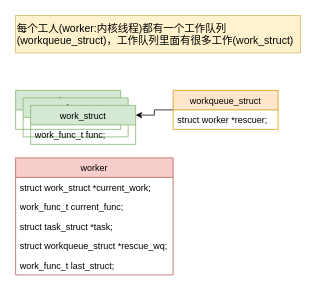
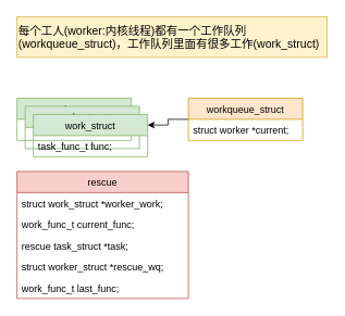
- <mxCell id="5" value="struct worker *rescuer;" style="text;strokeColor=none;fillColor=none;align=left;verticalAlign=top;spacingLeft=4;spacingRight=4;overflow=hidden;rotatable=0;points=[[0,0.5],[1,0.5]];portConstraint=eastwest;" parent="4" vertex="1"><mxGeometry y="26" width="140" height="26" as="geometry" /></mxCell>
+ <mxCell id="5" value="struct worker *current;" style="text;strokeColor=none;fillColor=none;align=left;verticalAlign=top;spacingLeft=4;spacingRight=4;overflow=hidden;rotatable=0;points=[[0,0.5],[1,0.5]];portConstraint=eastwest;" parent="4" vertex="1"><mxGeometry y="26" width="140" height="26" as="geometry" /></mxCell>
- <mxCell id="15" value="work_func_t func;" style="text;strokeColor=none;fillColor=none;align=left;verticalAlign=top;spacingLeft=4;spacingRight=4;overflow=hidden;rotatable=0;points=[[0,0.5],[1,0.5]];portConstraint=eastwest;" vertex="1" parent="14"><mxGeometry y="26" width="140" height="26" as="geometry" /></mxCell>
+ <mxCell id="15" value="task_func_t func;" style="text;strokeColor=none;fillColor=none;align=left;verticalAlign=top;spacingLeft=4;spacingRight=4;overflow=hidden;rotatable=0;points=[[0,0.5],[1,0.5]];portConstraint=eastwest;" vertex="1" parent="14"><mxGeometry y="26" width="140" height="26" as="geometry" /></mxCell>
- <mxCell id="6" value="worker" style="swimlane;fontStyle=0;childLayout=stackLayout;horizontal=1;startSize=26;fillColor=#f8cecc;horizontalStack=0;resizeParent=1;resizeParentMax=0;resizeLast=0;collapsible=1;marginBottom=0;strokeColor=#b85450;" parent="1" vertex="1"><mxGeometry x="20" y="210" width="210" height="156" as="geometry" /></mxCell>
+ <mxCell id="6" value="rescue" style="swimlane;fontStyle=0;childLayout=stackLayout;horizontal=1;startSize=26;fillColor=#f8cecc;horizontalStack=0;resizeParent=1;resizeParentMax=0;resizeLast=0;collapsible=1;marginBottom=0;strokeColor=#b85450;" parent="1" vertex="1"><mxGeometry x="20" y="210" width="210" height="156" as="geometry" /></mxCell>
- <mxCell id="7" value="struct work_struct *current_work;" style="text;strokeColor=none;fillColor=none;align=left;verticalAlign=top;spacingLeft=4;spacingRight=4;overflow=hidden;rotatable=0;points=[[0,0.5],[1,0.5]];portConstraint=eastwest;" parent="6" vertex="1"><mxGeometry y="26" width="210" height="26" as="geometry" /></mxCell>
+ <mxCell id="7" value="struct work_struct *worker_work;" style="text;strokeColor=none;fillColor=none;align=left;verticalAlign=top;spacingLeft=4;spacingRight=4;overflow=hidden;rotatable=0;points=[[0,0.5],[1,0.5]];portConstraint=eastwest;" parent="6" vertex="1"><mxGeometry y="26" width="210" height="26" as="geometry" /></mxCell>
- <mxCell id="9" value="struct task_struct *task;" style="text;strokeColor=none;fillColor=none;align=left;verticalAlign=top;spacingLeft=4;spacingRight=4;overflow=hidden;rotatable=0;points=[[0,0.5],[1,0.5]];portConstraint=eastwest;" parent="6" vertex="1"><mxGeometry y="78" width="210" height="26" as="geometry" /></mxCell>
+ <mxCell id="9" value="rescue task_struct *task;" style="text;strokeColor=none;fillColor=none;align=left;verticalAlign=top;spacingLeft=4;spacingRight=4;overflow=hidden;rotatable=0;points=[[0,0.5],[1,0.5]];portConstraint=eastwest;" parent="6" vertex="1"><mxGeometry y="78" width="210" height="26" as="geometry" /></mxCell>
- <mxCell id="10" value="struct workqueue_struct *rescue_wq;" style="text;strokeColor=none;fillColor=none;align=left;verticalAlign=top;spacingLeft=4;spacingRight=4;overflow=hidden;rotatable=0;points=[[0,0.5],[1,0.5]];portConstraint=eastwest;" parent="6" vertex="1"><mxGeometry y="104" width="210" height="26" as="geometry" /></mxCell>
+ <mxCell id="10" value="struct worker_struct *rescue_wq;" style="text;strokeColor=none;fillColor=none;align=left;verticalAlign=top;spacingLeft=4;spacingRight=4;overflow=hidden;rotatable=0;points=[[0,0.5],[1,0.5]];portConstraint=eastwest;" parent="6" vertex="1"><mxGeometry y="104" width="210" height="26" as="geometry" /></mxCell>
- <mxCell id="11" value="work_func_t last_struct;" style="text;strokeColor=none;fillColor=none;align=left;verticalAlign=top;spacingLeft=4;spacingRight=4;overflow=hidden;rotatable=0;points=[[0,0.5],[1,0.5]];portConstraint=eastwest;" parent="6" vertex="1"><mxGeometry y="130" width="210" height="26" as="geometry" /></mxCell>
+ <mxCell id="11" value="work_func_t last_func;" style="text;strokeColor=none;fillColor=none;align=left;verticalAlign=top;spacingLeft=4;spacingRight=4;overflow=hidden;rotatable=0;points=[[0,0.5],[1,0.5]];portConstraint=eastwest;" parent="6" vertex="1"><mxGeometry y="130" width="210" height="26" as="geometry" /></mxCell>
